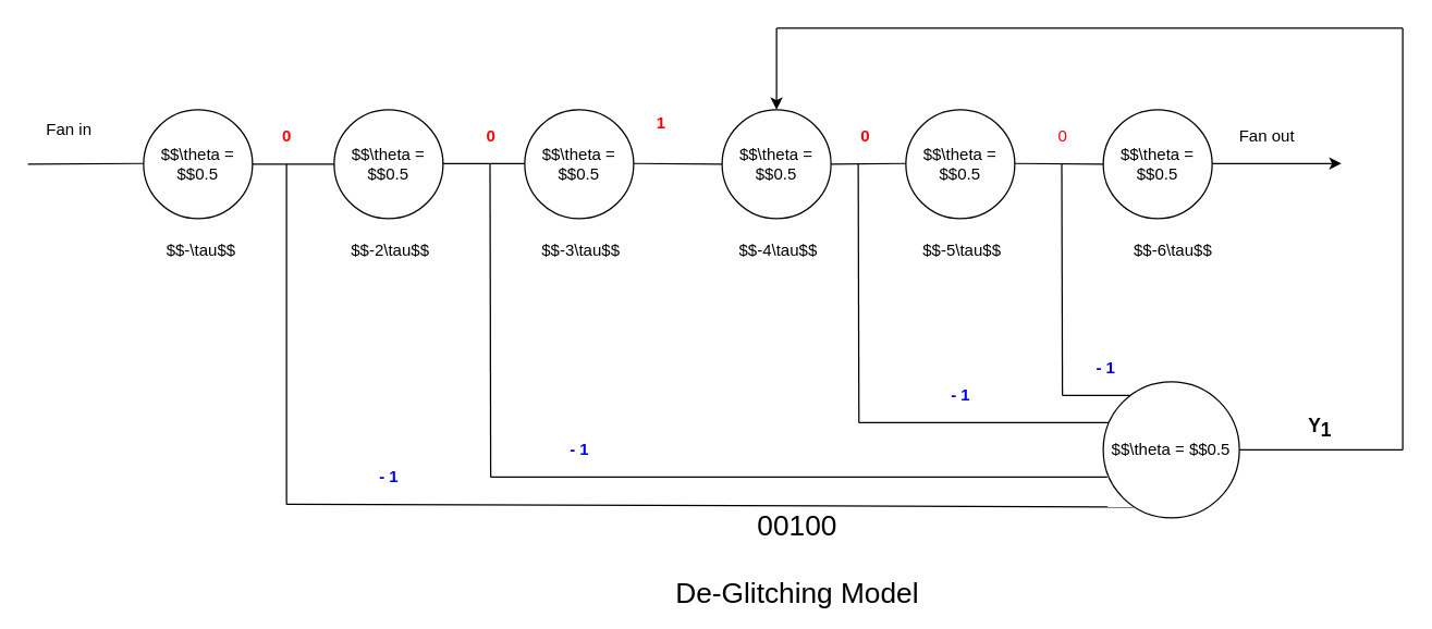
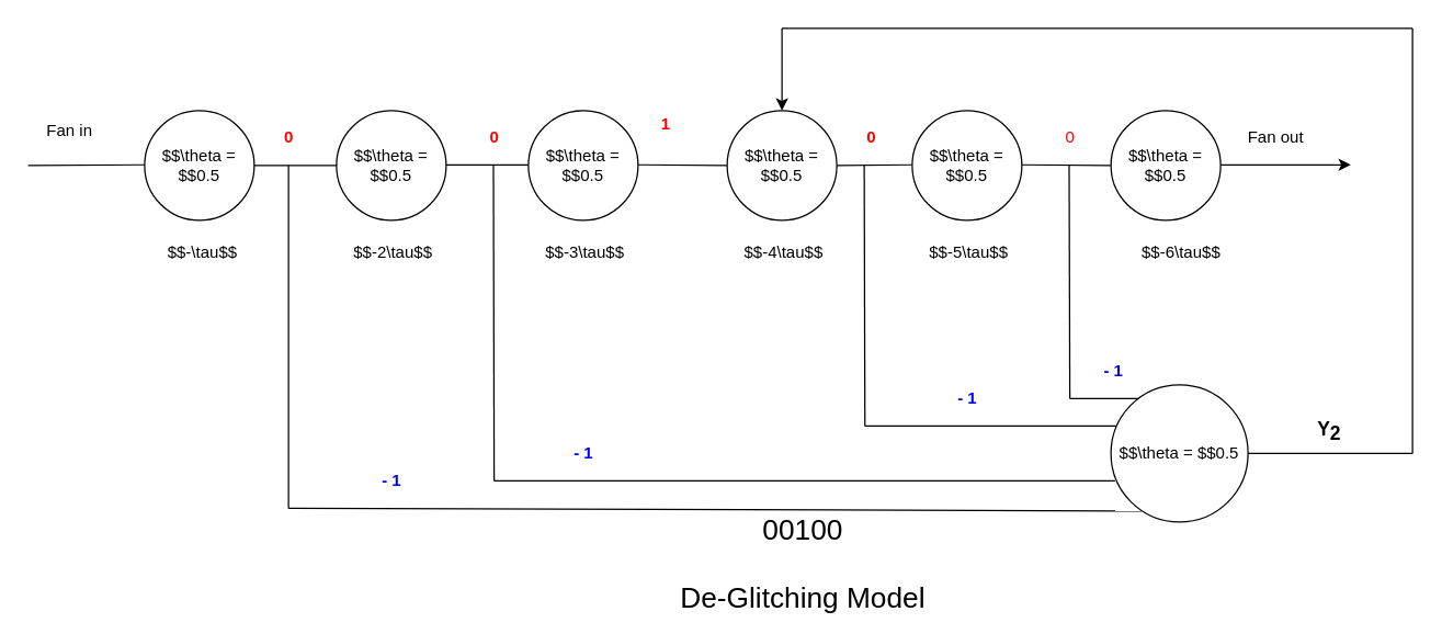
- <mxCell id="41" value="&lt;b style=&quot;font-size: 14px;&quot;&gt;Y&lt;sub style=&quot;font-size: 14px;&quot;&gt;1&lt;/sub&gt;&lt;/b&gt;" style="text;html=1;align=center;verticalAlign=middle;resizable=0;points=[];autosize=1;fontSize=14;" parent="1" vertex="1"><mxGeometry x="955" y="300" width="27" height="27" as="geometry" /></mxCell>
+ <mxCell id="41" value="&lt;b style=&quot;font-size: 14px;&quot;&gt;Y&lt;sub style=&quot;font-size: 14px;&quot;&gt;2&lt;/sub&gt;&lt;/b&gt;" style="text;html=1;align=center;verticalAlign=middle;resizable=0;points=[];autosize=1;fontSize=14;" parent="1" vertex="1"><mxGeometry x="955" y="300" width="27" height="27" as="geometry" /></mxCell>
